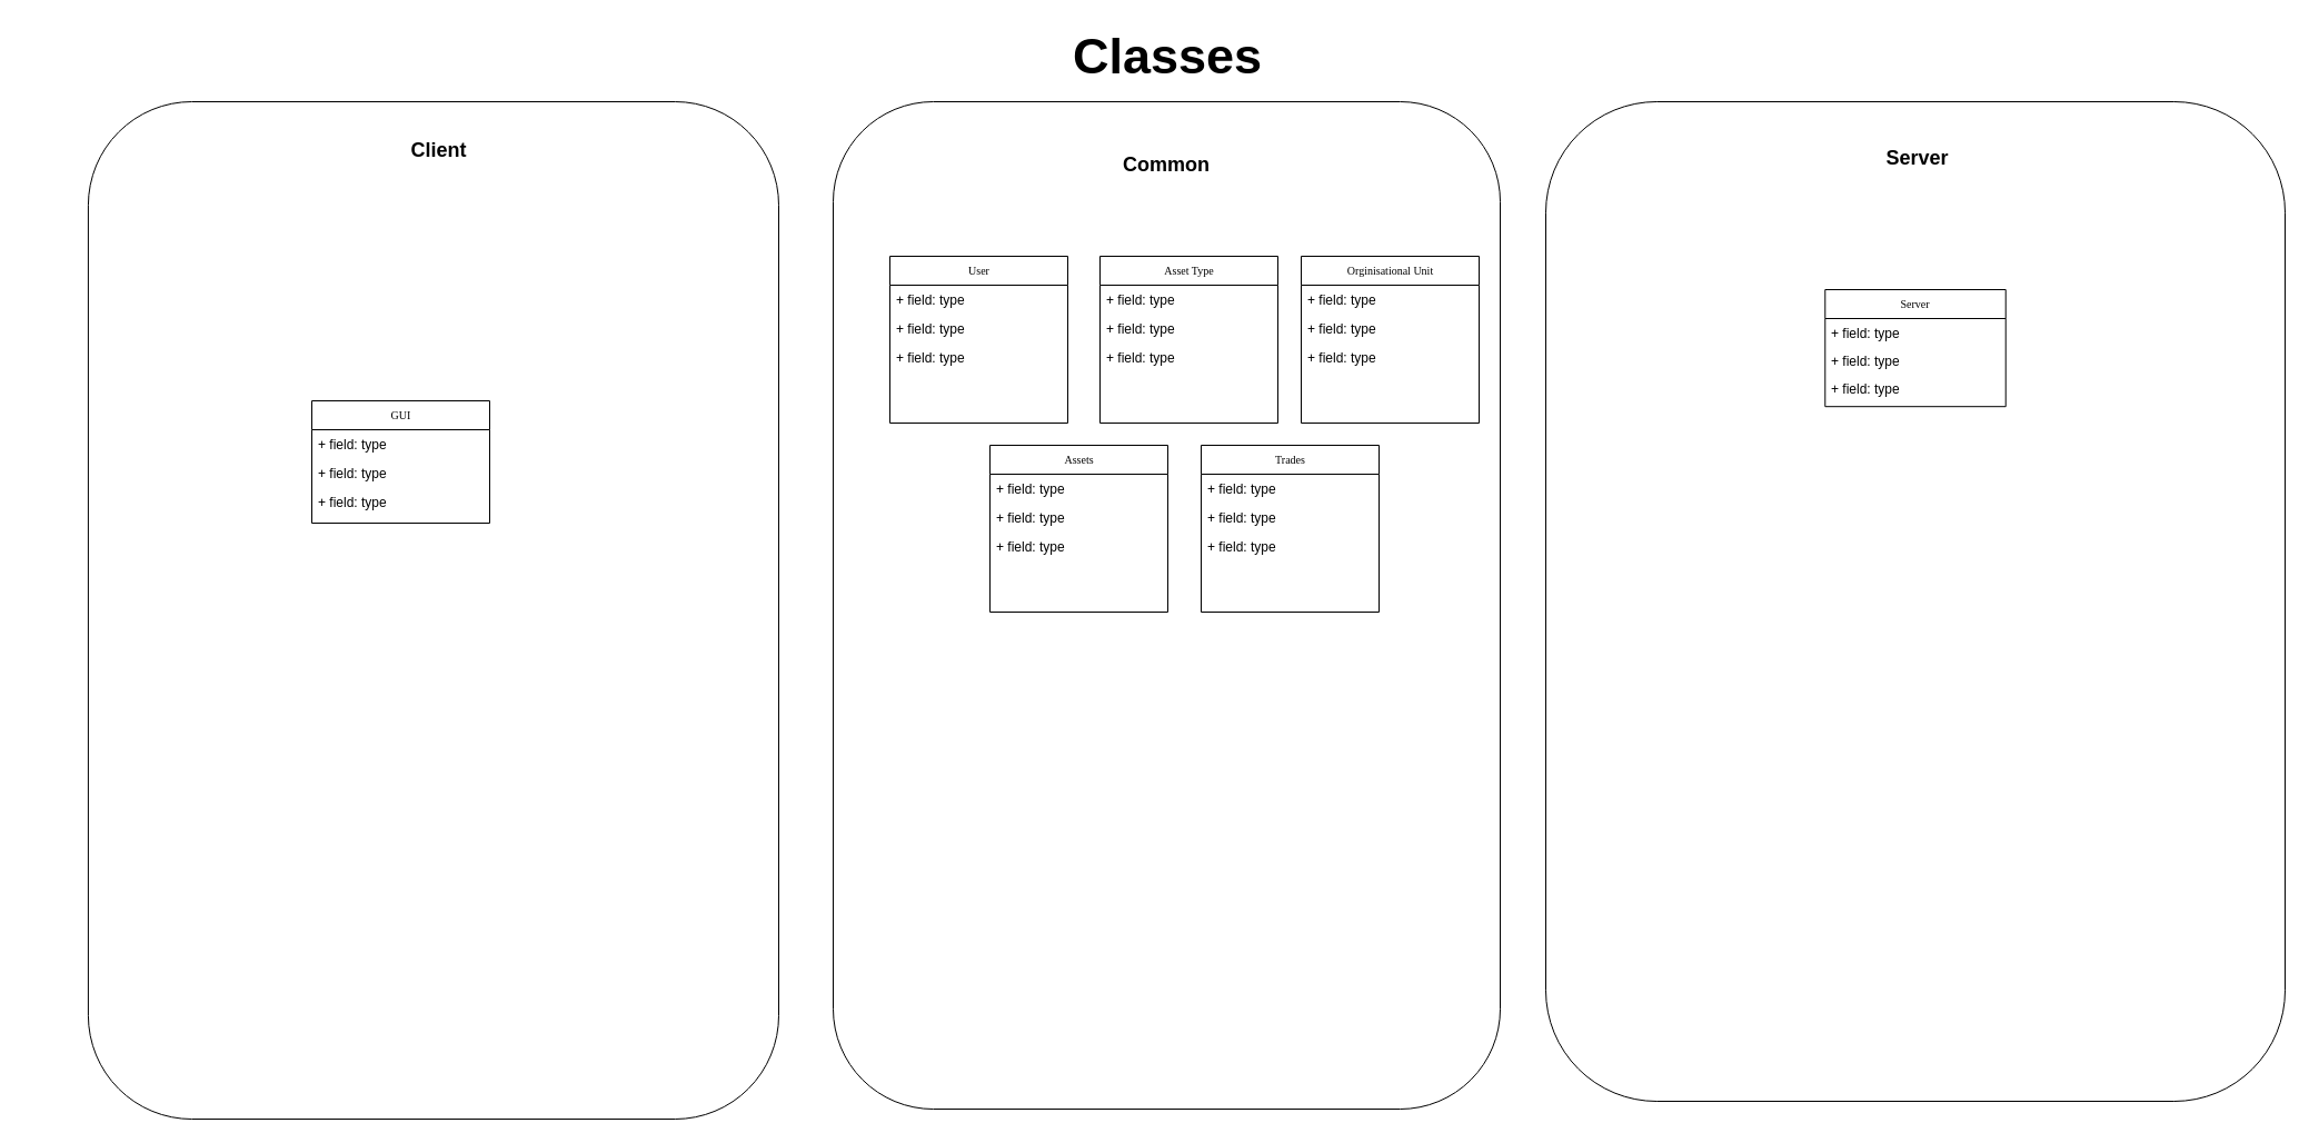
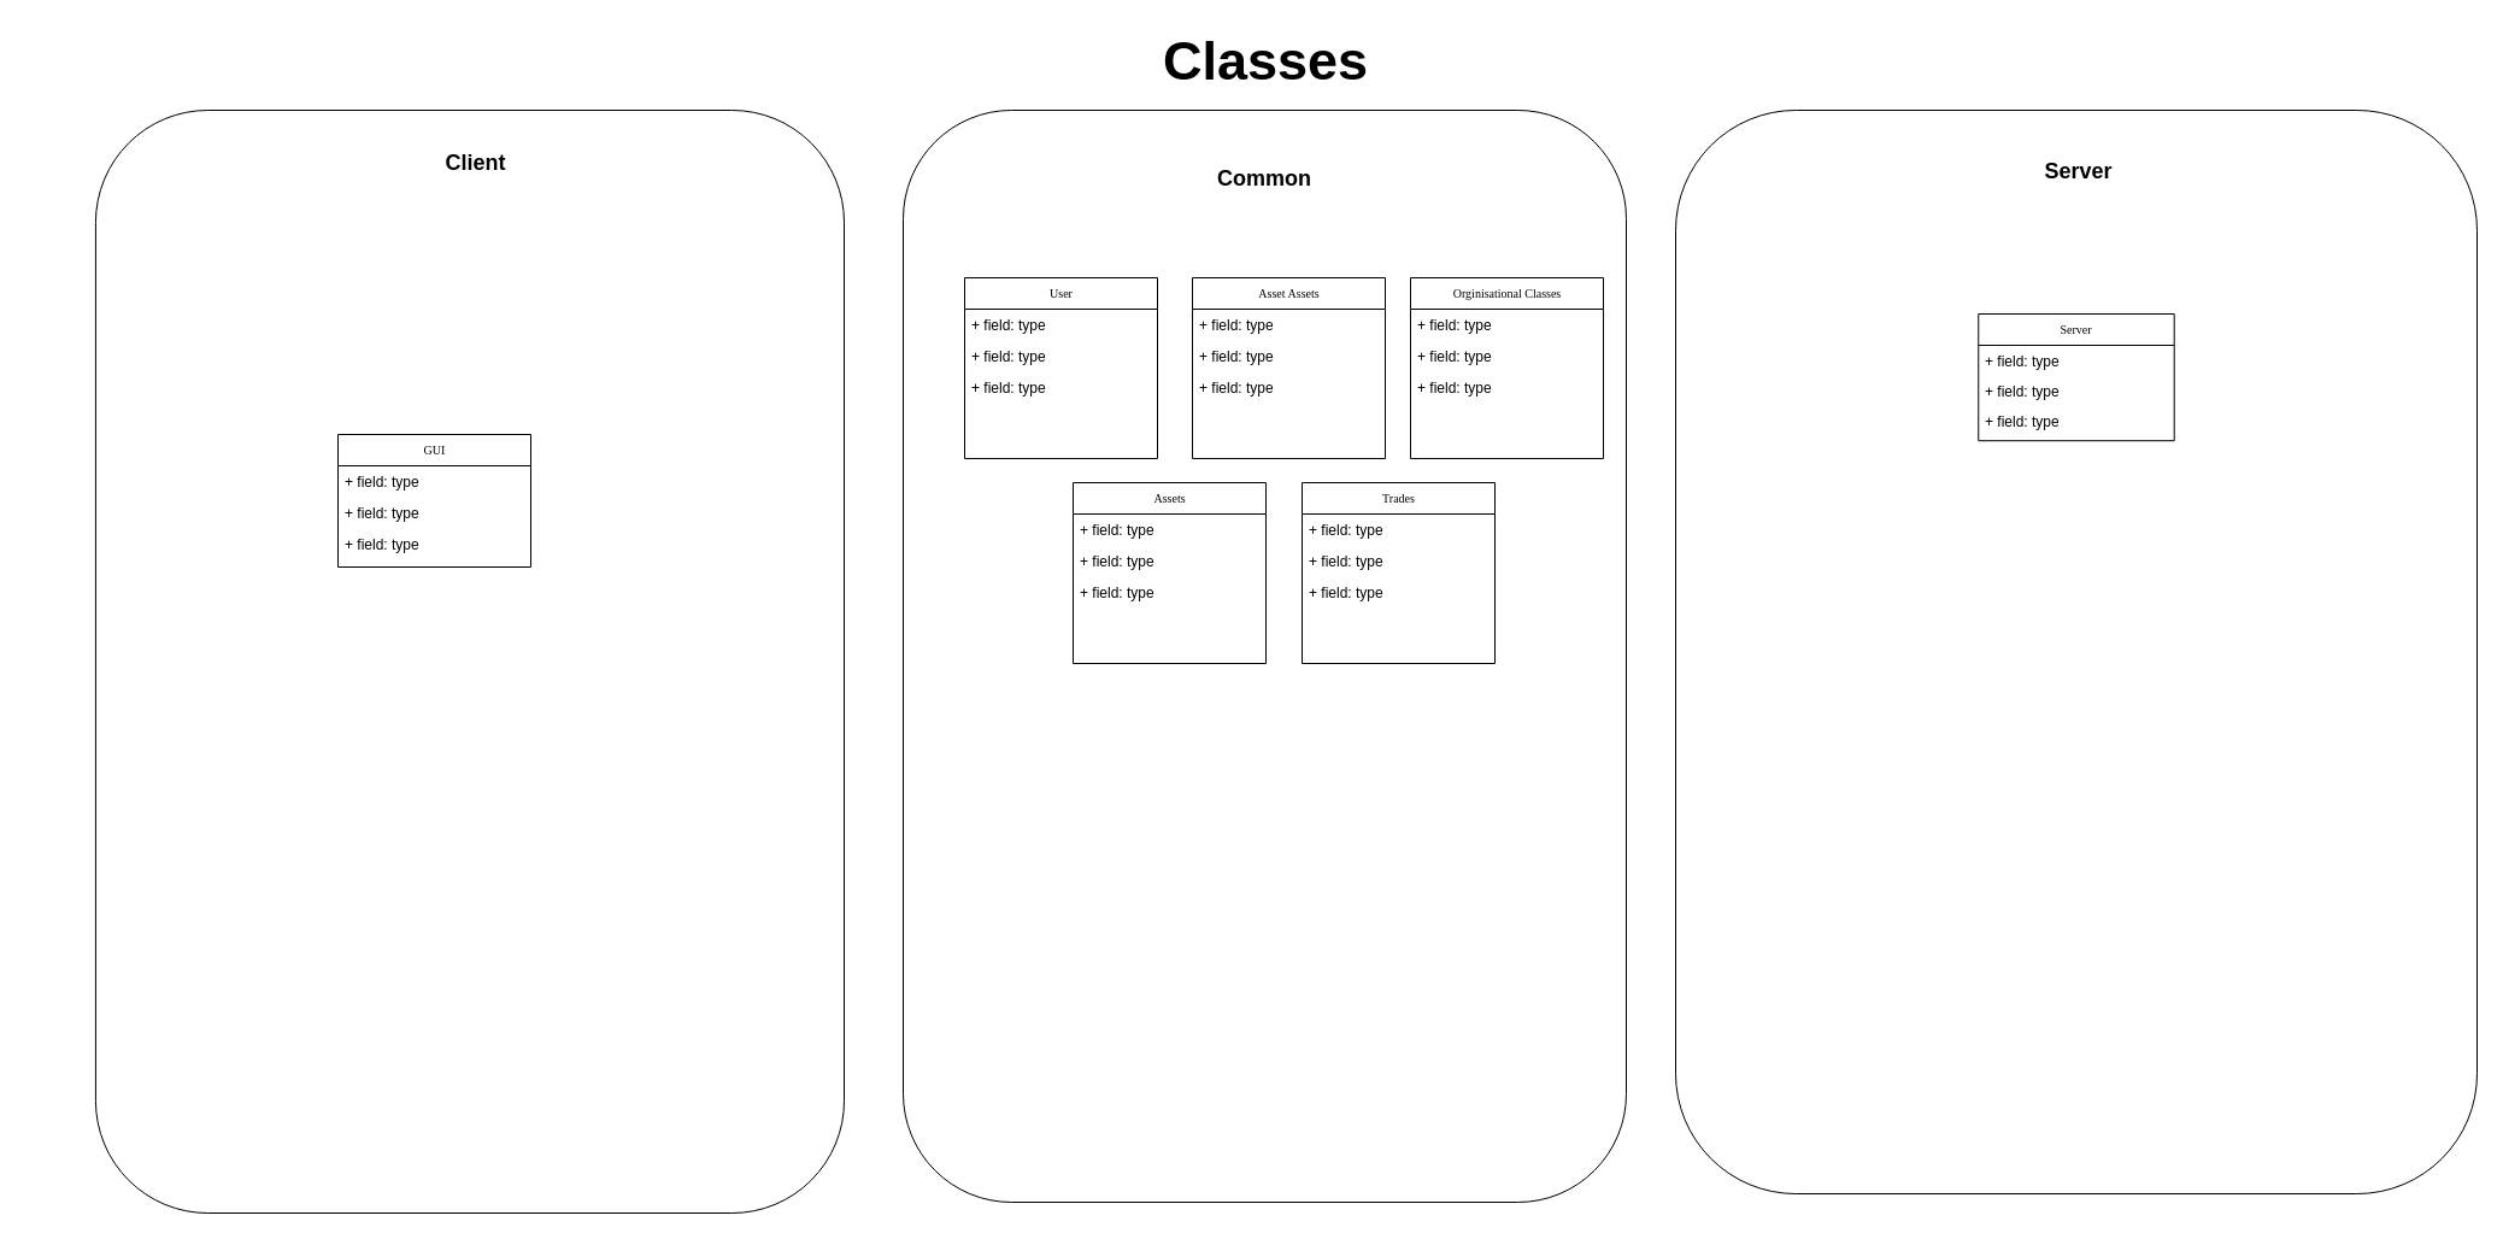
- <mxCell id="21" value="Asset Type" style="swimlane;html=1;fontStyle=0;childLayout=stackLayout;horizontal=1;startSize=26;fillColor=none;horizontalStack=0;resizeParent=1;resizeLast=0;collapsible=1;marginBottom=0;swimlaneFillColor=#ffffff;rounded=0;shadow=0;comic=0;labelBackgroundColor=none;strokeWidth=1;fontFamily=Verdana;fontSize=10;align=center;" vertex="1" parent="10"><mxGeometry x="240" y="139" width="160" height="150" as="geometry" /></mxCell>
+ <mxCell id="21" value="Asset Assets" style="swimlane;html=1;fontStyle=0;childLayout=stackLayout;horizontal=1;startSize=26;fillColor=none;horizontalStack=0;resizeParent=1;resizeLast=0;collapsible=1;marginBottom=0;swimlaneFillColor=#ffffff;rounded=0;shadow=0;comic=0;labelBackgroundColor=none;strokeWidth=1;fontFamily=Verdana;fontSize=10;align=center;" vertex="1" parent="10"><mxGeometry x="240" y="139" width="160" height="150" as="geometry" /></mxCell>
- <mxCell id="13" value="Orginisational Unit" style="swimlane;html=1;fontStyle=0;childLayout=stackLayout;horizontal=1;startSize=26;fillColor=none;horizontalStack=0;resizeParent=1;resizeLast=0;collapsible=1;marginBottom=0;swimlaneFillColor=#ffffff;rounded=0;shadow=0;comic=0;labelBackgroundColor=none;strokeWidth=1;fontFamily=Verdana;fontSize=10;align=center;" parent="10" vertex="1"><mxGeometry x="421" y="139" width="160" height="150" as="geometry" /></mxCell>
+ <mxCell id="13" value="Orginisational Classes" style="swimlane;html=1;fontStyle=0;childLayout=stackLayout;horizontal=1;startSize=26;fillColor=none;horizontalStack=0;resizeParent=1;resizeLast=0;collapsible=1;marginBottom=0;swimlaneFillColor=#ffffff;rounded=0;shadow=0;comic=0;labelBackgroundColor=none;strokeWidth=1;fontFamily=Verdana;fontSize=10;align=center;" parent="10" vertex="1"><mxGeometry x="421" y="139" width="160" height="150" as="geometry" /></mxCell>
